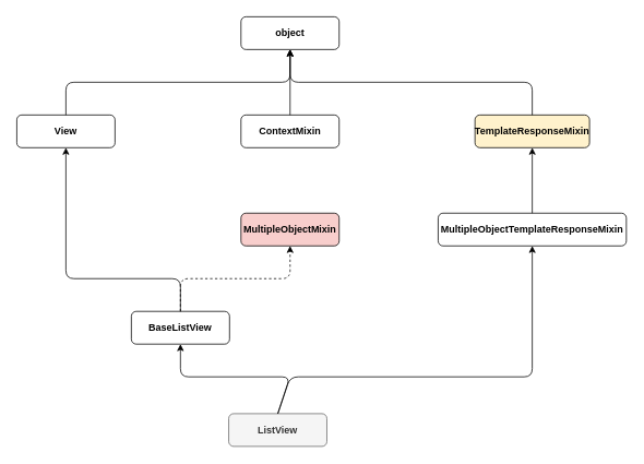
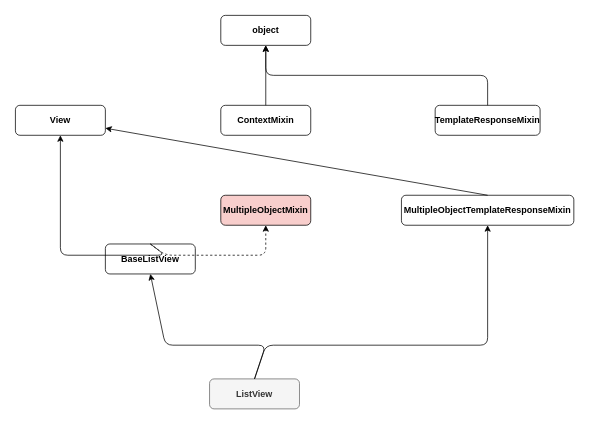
- <mxCell id="11" value="" style="endArrow=classic;html=1;entryX=0.5;entryY=1;entryDx=0;entryDy=0;exitX=0.5;exitY=0;exitDx=0;exitDy=0;" edge="1" parent="1" source="3" target="2"><mxGeometry width="50" height="50" relative="1" as="geometry"><mxPoint x="364" y="150" as="sourcePoint" /><mxPoint x="364" y="70" as="targetPoint" /><Array as="points"><mxPoint x="80" y="100" /><mxPoint x="354" y="100" /></Array></mxGeometry></mxCell>
- <mxCell id="5" value="&lt;b&gt;TemplateResponseMixin&lt;/b&gt;" style="rounded=1;whiteSpace=wrap;html=1;fontSize=12;glass=0;strokeWidth=1;shadow=0;fillColor=#fff2cc;" vertex="1" parent="1"><mxGeometry x="580" y="140" width="140" height="40" as="geometry" /></mxCell>
+ <mxCell id="5" value="&lt;b&gt;TemplateResponseMixin&lt;/b&gt;" style="rounded=1;whiteSpace=wrap;html=1;fontSize=12;glass=0;strokeWidth=1;shadow=0;" vertex="1" parent="1"><mxGeometry x="580" y="140" width="140" height="40" as="geometry" /></mxCell>
- <mxCell id="13" value="" style="endArrow=classic;html=1;entryX=0.5;entryY=1;entryDx=0;entryDy=0;exitX=0.5;exitY=0;exitDx=0;exitDy=0;" edge="1" parent="1" source="7" target="5"><mxGeometry width="50" height="50" relative="1" as="geometry"><mxPoint x="364" y="270" as="sourcePoint" /><mxPoint x="364" y="190" as="targetPoint" /></mxGeometry></mxCell>
+ <mxCell id="13" value="" style="endArrow=classic;html=1;exitX=0.5;exitY=0;exitDx=0;exitDy=0;" edge="1" parent="1" source="7" target="3"><mxGeometry width="50" height="50" relative="1" as="geometry"><mxPoint x="364" y="270" as="sourcePoint" /><mxPoint x="364" y="190" as="targetPoint" /></mxGeometry></mxCell>
- <mxCell id="8" value="&lt;b&gt;BaseListView&lt;/b&gt;" style="rounded=1;whiteSpace=wrap;html=1;fontSize=12;glass=0;strokeWidth=1;shadow=0;" vertex="1" parent="1"><mxGeometry x="160" y="380" width="120" height="40" as="geometry" /></mxCell>
+ <mxCell id="8" value="&lt;b&gt;BaseListView&lt;/b&gt;" style="rounded=1;whiteSpace=wrap;html=1;fontSize=12;glass=0;strokeWidth=1;shadow=0;" vertex="1" parent="1"><mxGeometry x="140" y="325" width="120" height="40" as="geometry" /></mxCell>
